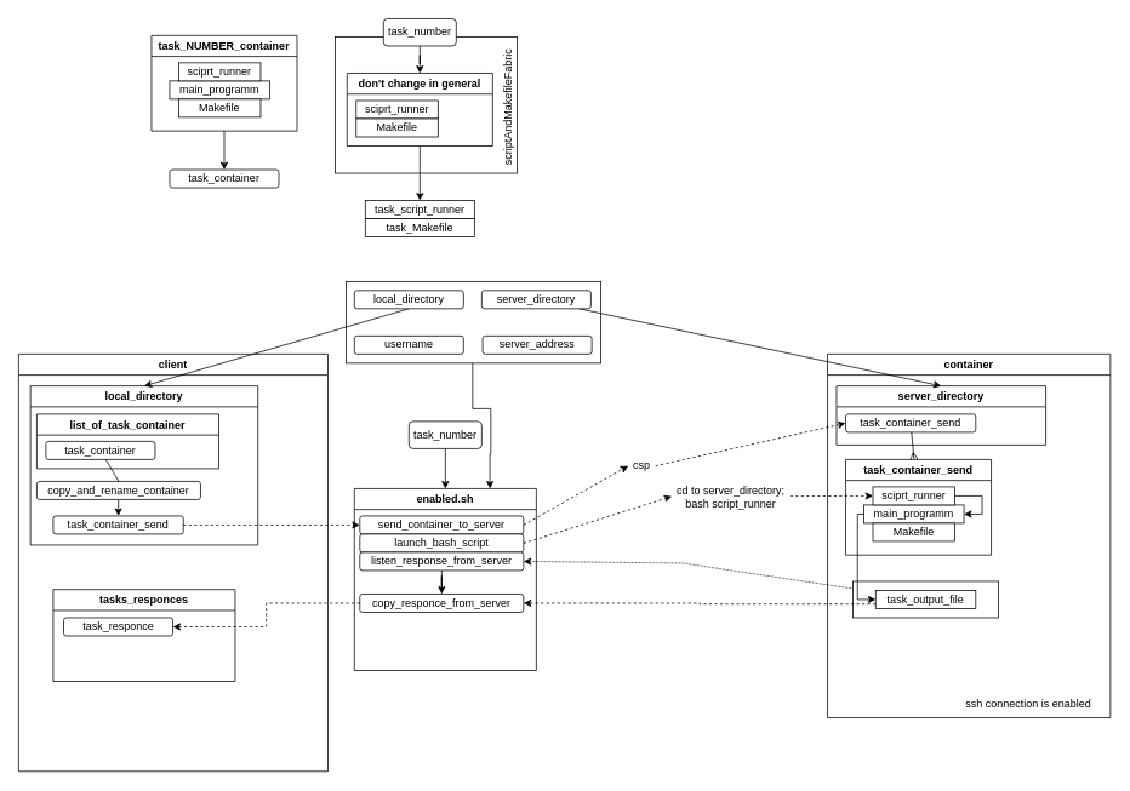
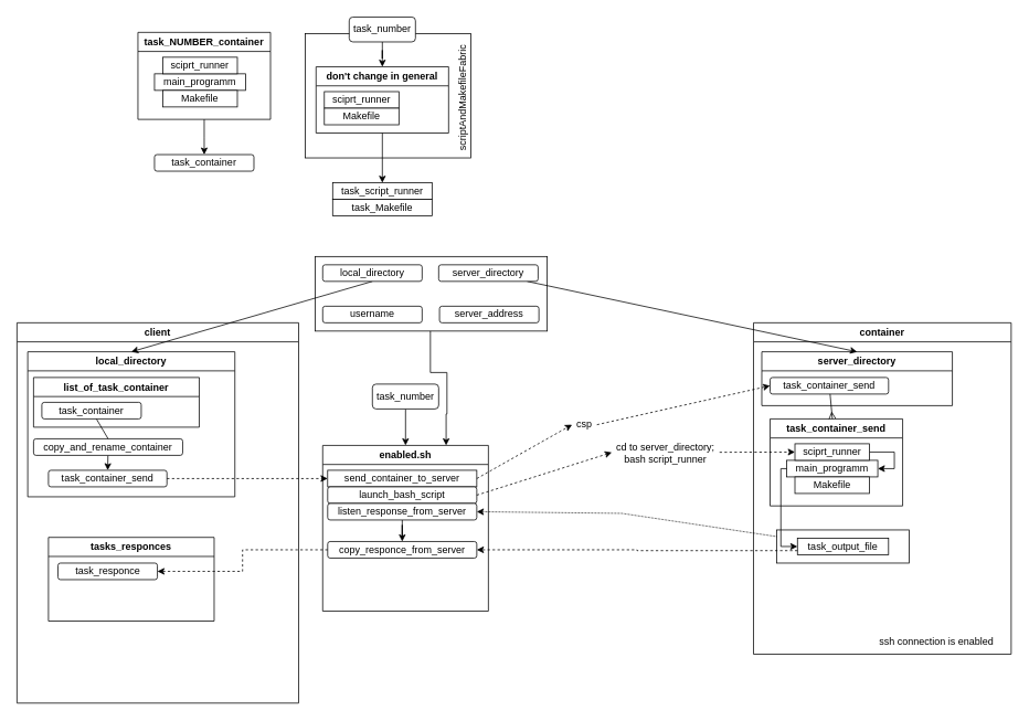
- <mxCell id="45" value="send_container_to_server" style="rounded=1;whiteSpace=wrap;html=1;" vertex="1" parent="1"><mxGeometry x="395" y="567" width="180" height="20" as="geometry" /></mxCell>
+ <mxCell id="45" value="send_container_to_server" style="whiteSpace=wrap;html=1;rounded=0;" vertex="1" parent="1"><mxGeometry x="395" y="567" width="180" height="20" as="geometry" /></mxCell>
